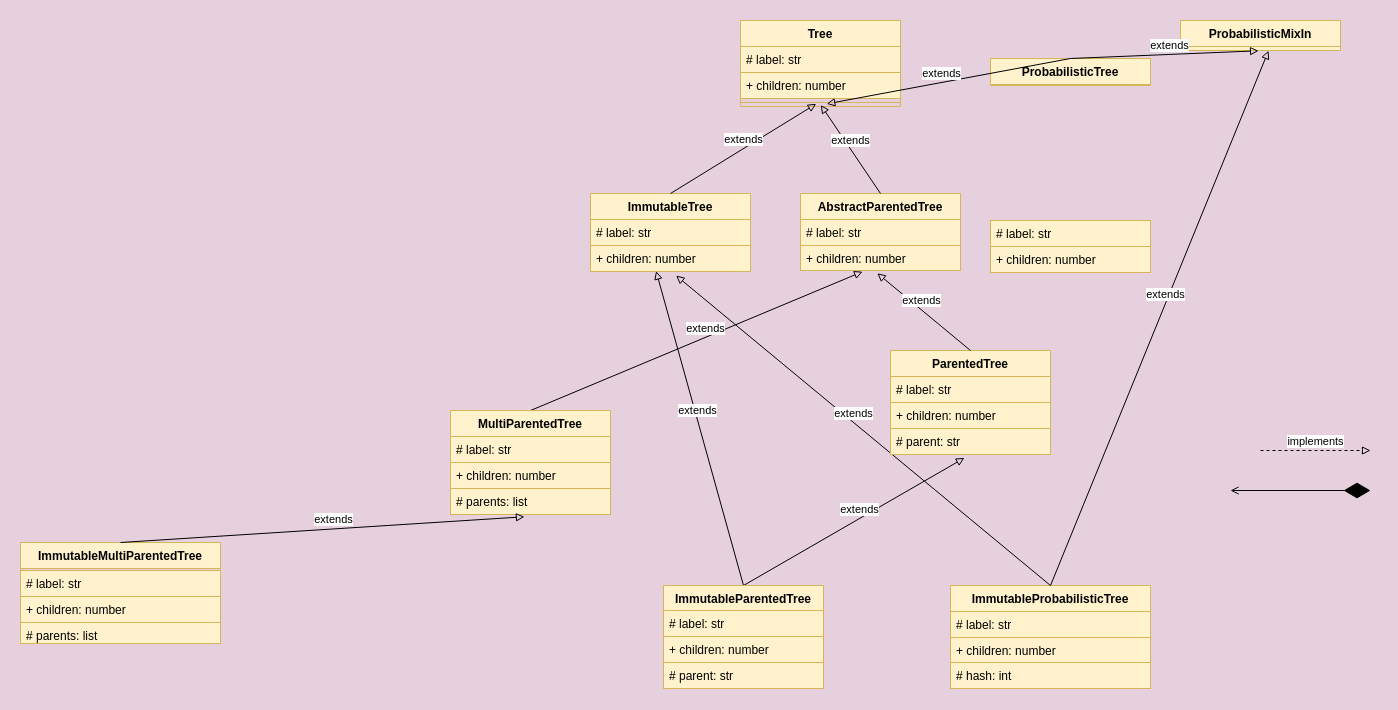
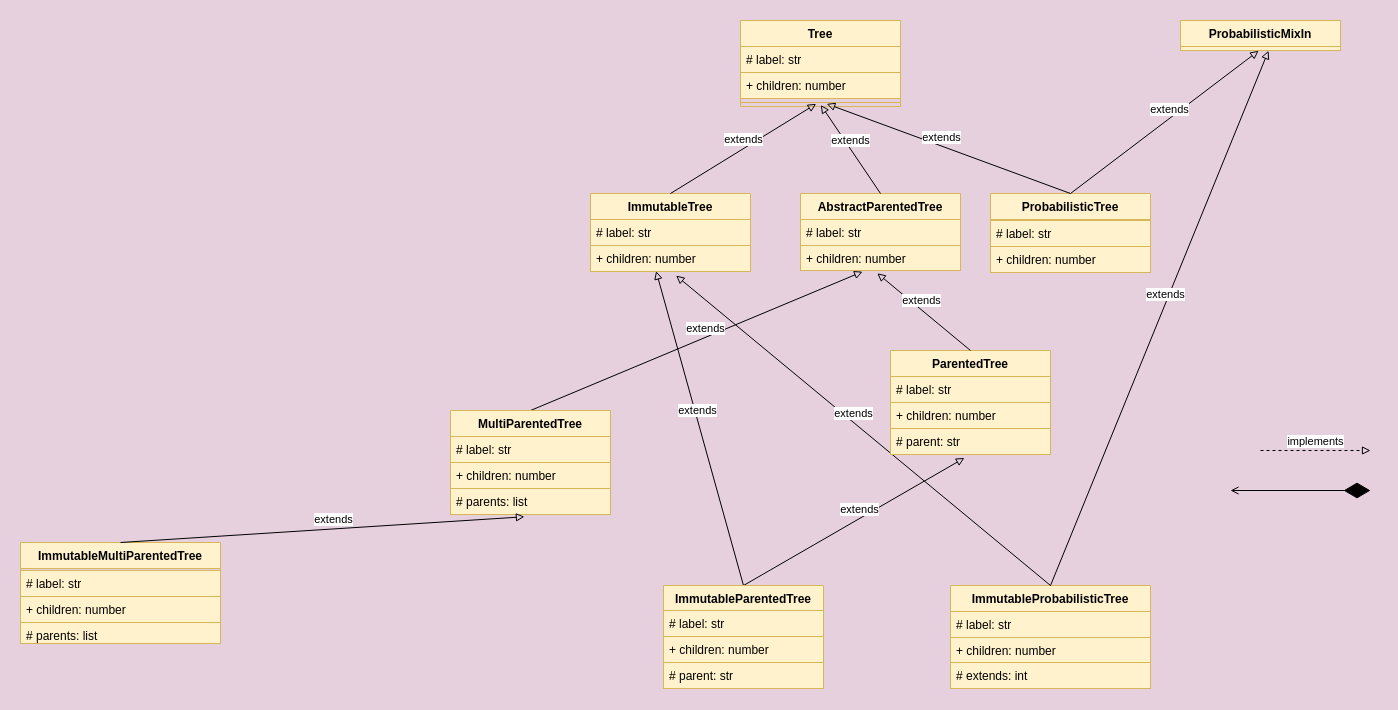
- <mxCell id="25" value="ProbabilisticTree" style="swimlane;fontStyle=1;align=center;verticalAlign=top;childLayout=stackLayout;horizontal=1;startSize=26;horizontalStack=0;resizeParent=1;resizeParentMax=0;resizeLast=0;collapsible=1;marginBottom=0;fillColor=#fff2cc;strokeColor=#d6b656;" vertex="1" parent="1"><mxGeometry x="990" y="58" width="160" height="27" as="geometry" /></mxCell>
+ <mxCell id="25" value="ProbabilisticTree" style="swimlane;fontStyle=1;align=center;verticalAlign=top;childLayout=stackLayout;horizontal=1;startSize=26;horizontalStack=0;resizeParent=1;resizeParentMax=0;resizeLast=0;collapsible=1;marginBottom=0;fillColor=#fff2cc;strokeColor=#d6b656;" vertex="1" parent="1"><mxGeometry x="990" y="193" width="160" height="27" as="geometry" /></mxCell>
- <mxCell id="50" value="# hash: int" style="text;strokeColor=#d6b656;fillColor=#fff2cc;align=left;verticalAlign=top;spacingLeft=4;spacingRight=4;overflow=hidden;rotatable=0;points=[[0,0.5],[1,0.5]];portConstraint=eastwest;" vertex="1" parent="1"><mxGeometry x="950" y="662" width="200" height="26" as="geometry" /></mxCell>
+ <mxCell id="50" value="# extends: int" style="text;strokeColor=#d6b656;fillColor=#fff2cc;align=left;verticalAlign=top;spacingLeft=4;spacingRight=4;overflow=hidden;rotatable=0;points=[[0,0.5],[1,0.5]];portConstraint=eastwest;" vertex="1" parent="1"><mxGeometry x="950" y="662" width="200" height="26" as="geometry" /></mxCell>
